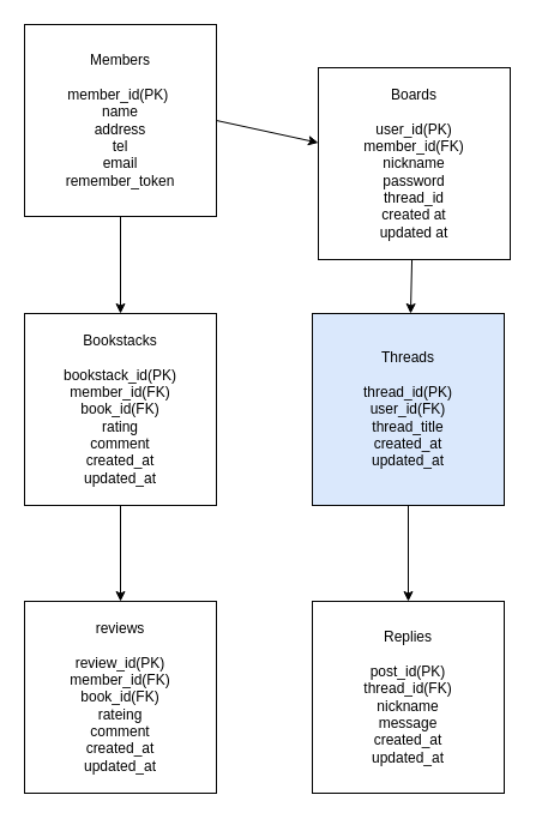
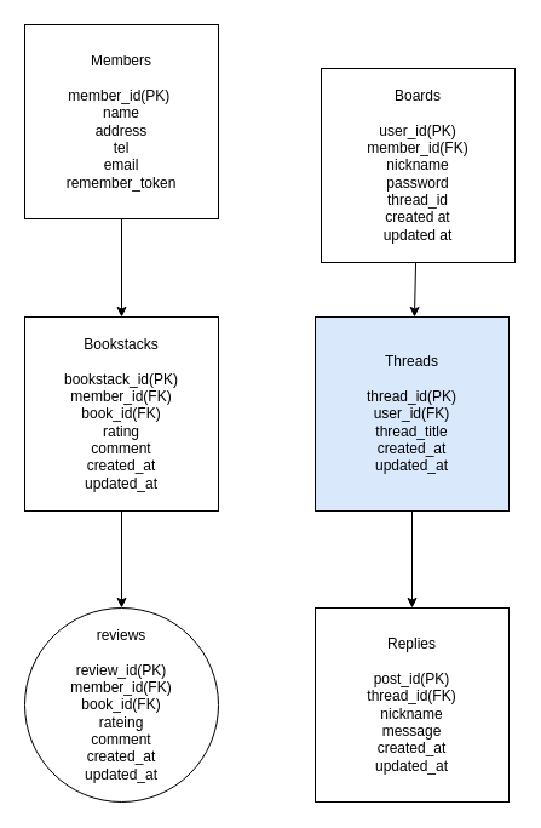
- <mxCell id="2" style="edgeStyle=none;html=1;exitX=1;exitY=0.5;exitDx=0;exitDy=0;" parent="1" source="4" target="6" edge="1"><mxGeometry relative="1" as="geometry" /></mxCell>
- <mxCell id="12" value="reviews&lt;br&gt;&lt;br&gt;review_id(PK)&lt;br&gt;member_id(FK)&lt;br&gt;book_id(FK)&lt;br&gt;rateing&lt;br&gt;comment&lt;br&gt;created_at&lt;br&gt;updated_at" style="whiteSpace=wrap;html=1;aspect=fixed;align=center;verticalAlign=middle;horizontal=1;" vertex="1" parent="1"><mxGeometry x="20" y="501" width="160" height="160" as="geometry" /></mxCell>
+ <mxCell id="12" value="reviews&lt;br&gt;&lt;br&gt;review_id(PK)&lt;br&gt;member_id(FK)&lt;br&gt;book_id(FK)&lt;br&gt;rateing&lt;br&gt;comment&lt;br&gt;created_at&lt;br&gt;updated_at" style="ellipse;whiteSpace=wrap;html=1;aspect=fixed;align=center;verticalAlign=middle;horizontal=1;" vertex="1" parent="1"><mxGeometry x="20" y="501" width="160" height="160" as="geometry" /></mxCell>
